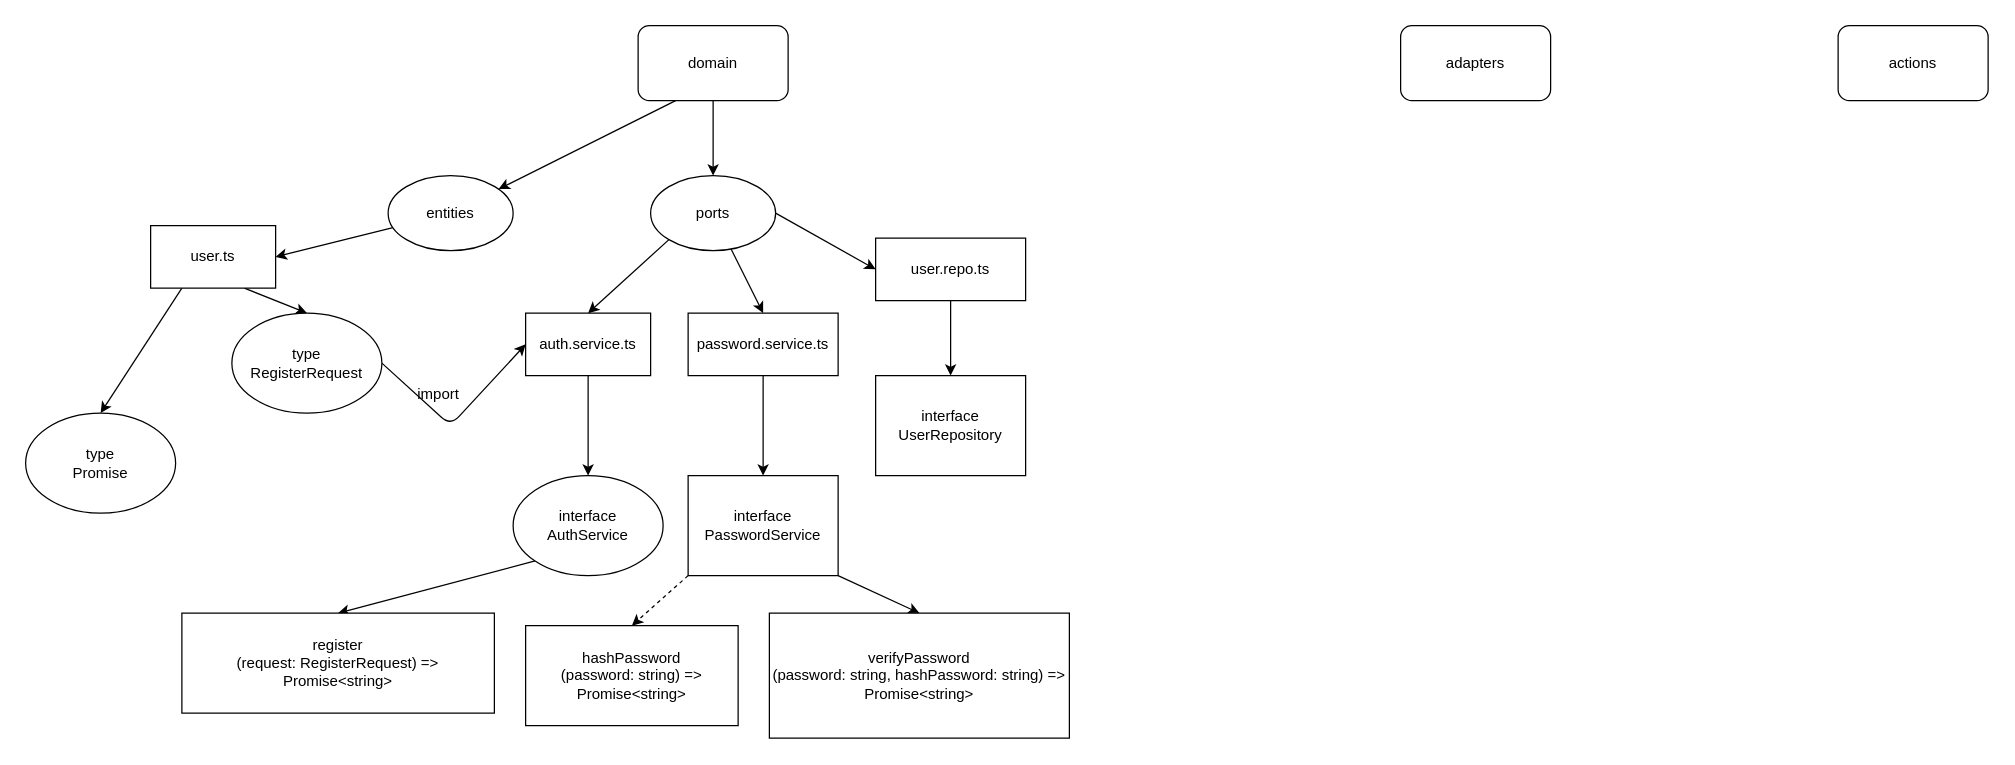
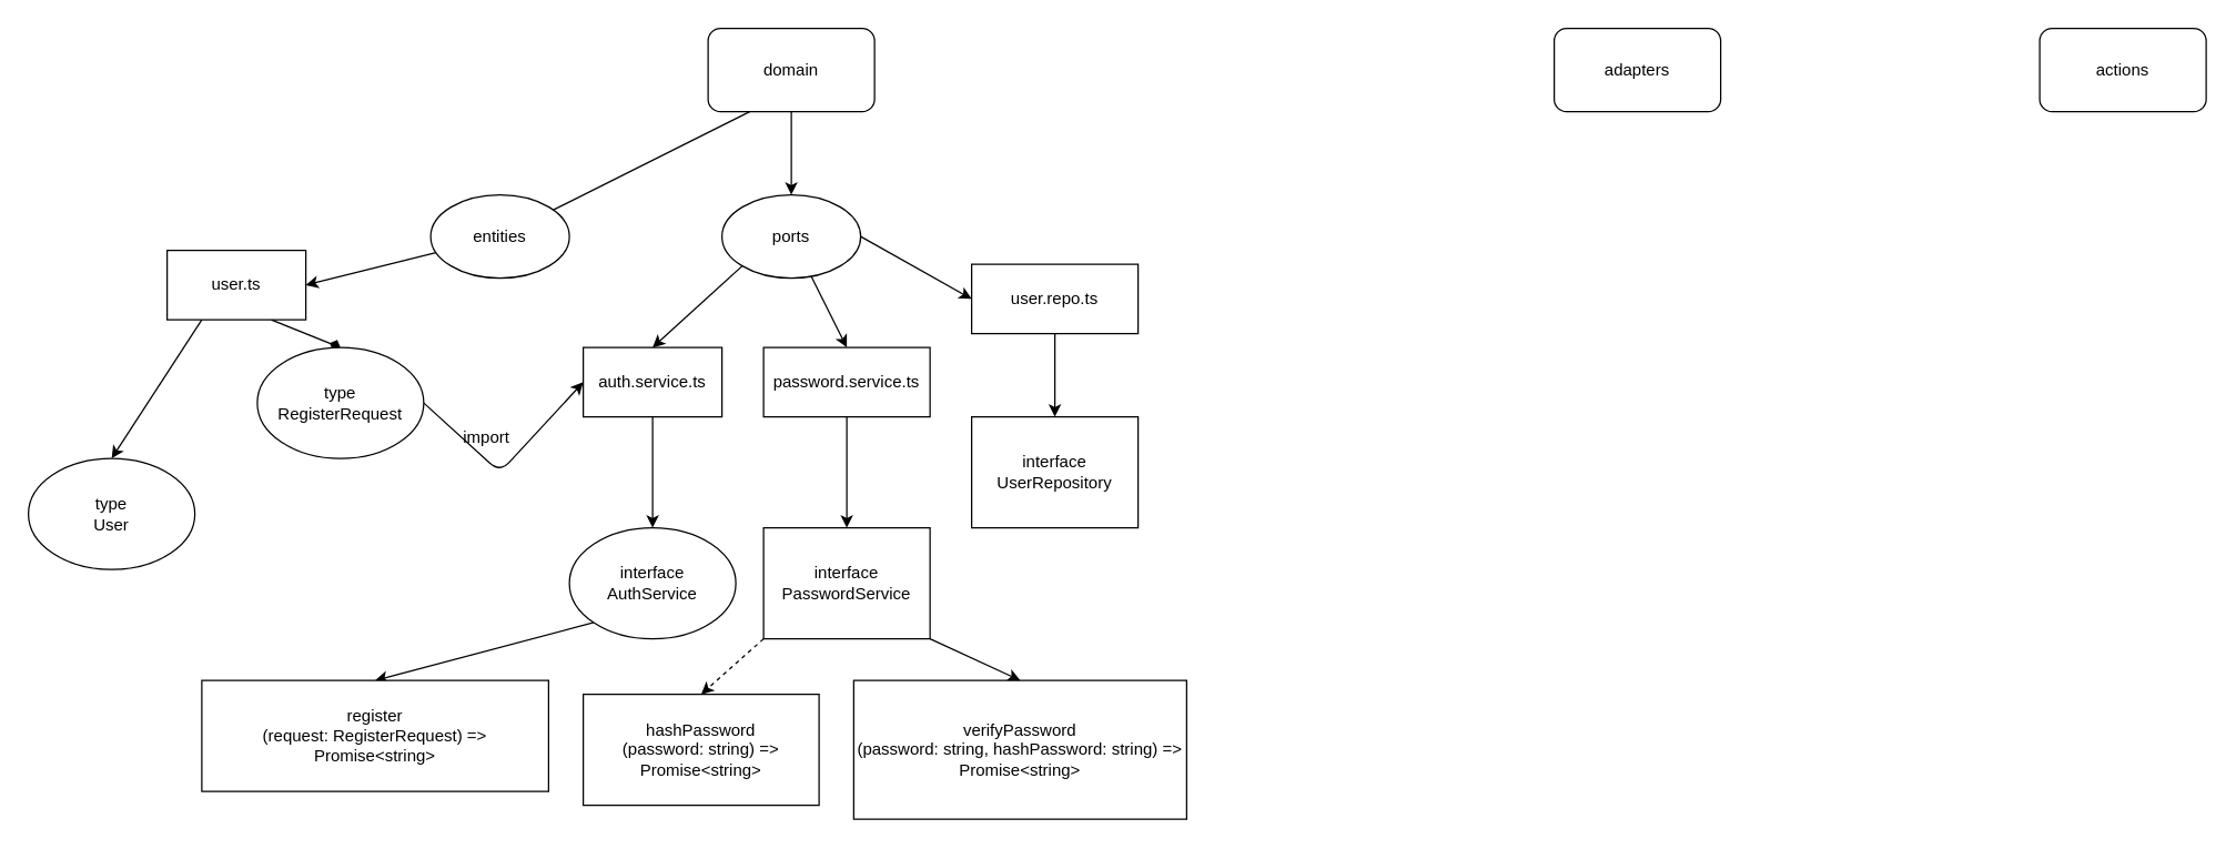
- <mxCell id="2" style="edgeStyle=none;html=1;exitX=0.25;exitY=1;exitDx=0;exitDy=0;" edge="1" parent="1" source="4" target="8"><mxGeometry relative="1" as="geometry"><mxPoint x="510" y="140" as="targetPoint" /></mxGeometry></mxCell>
+ <mxCell id="2" style="edgeStyle=none;html=1;exitX=0.25;exitY=1;exitDx=0;exitDy=0;endArrow=none;" edge="1" parent="1" source="4" target="8"><mxGeometry relative="1" as="geometry"><mxPoint x="510" y="140" as="targetPoint" /></mxGeometry></mxCell>
- <mxCell id="10" style="edgeStyle=none;html=1;exitX=0.75;exitY=1;exitDx=0;exitDy=0;entryX=0.5;entryY=0;entryDx=0;entryDy=0;" edge="1" parent="1" source="11" target="14"><mxGeometry relative="1" as="geometry"><mxPoint x="640" y="390" as="targetPoint" /></mxGeometry></mxCell>
+ <mxCell id="10" style="edgeStyle=none;html=1;exitX=0.75;exitY=1;exitDx=0;exitDy=0;entryX=0.5;entryY=0;entryDx=0;entryDy=0;endArrow=diamond;" edge="1" parent="1" source="11" target="14"><mxGeometry relative="1" as="geometry"><mxPoint x="640" y="390" as="targetPoint" /></mxGeometry></mxCell>
- <mxCell id="12" value="type&lt;br&gt;Promise" style="ellipse;whiteSpace=wrap;html=1;" vertex="1" parent="1"><mxGeometry x="20" y="330" width="120" height="80" as="geometry" /></mxCell>
+ <mxCell id="12" value="type&lt;br&gt;User" style="ellipse;whiteSpace=wrap;html=1;" vertex="1" parent="1"><mxGeometry x="20" y="330" width="120" height="80" as="geometry" /></mxCell>
